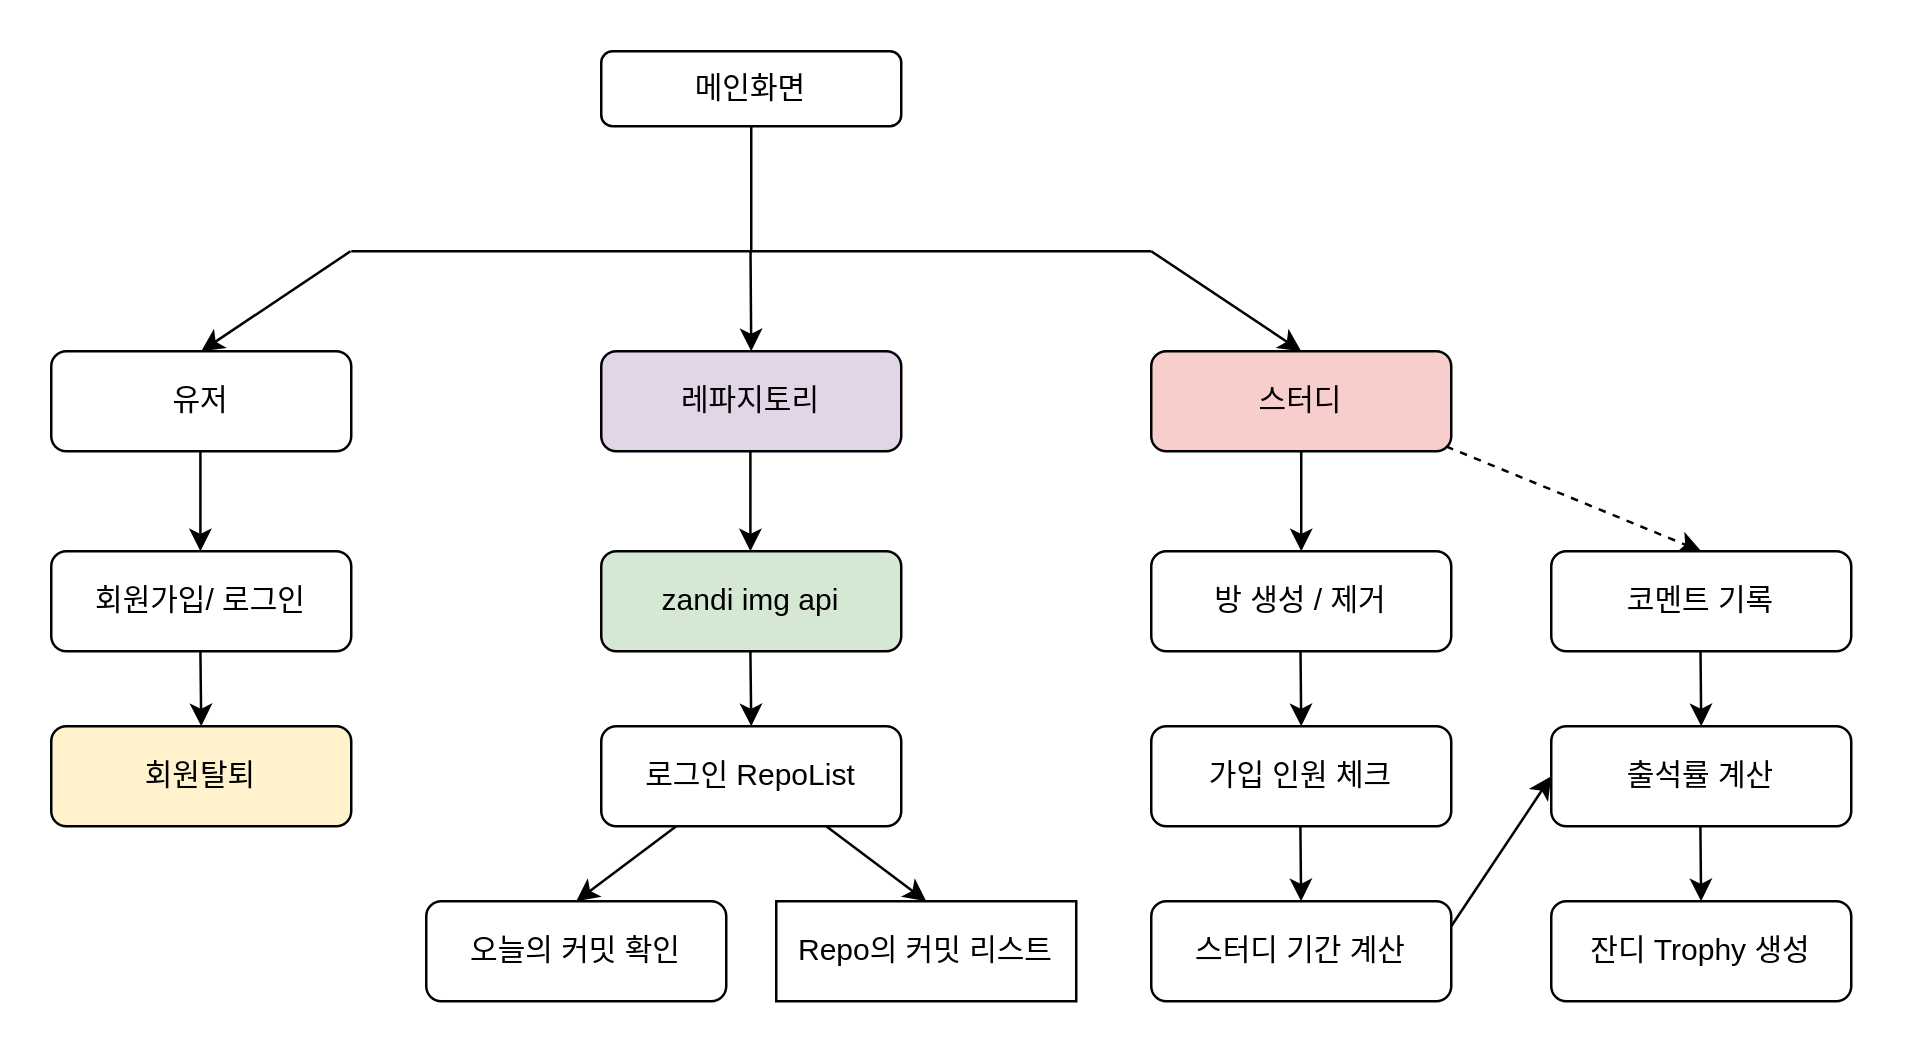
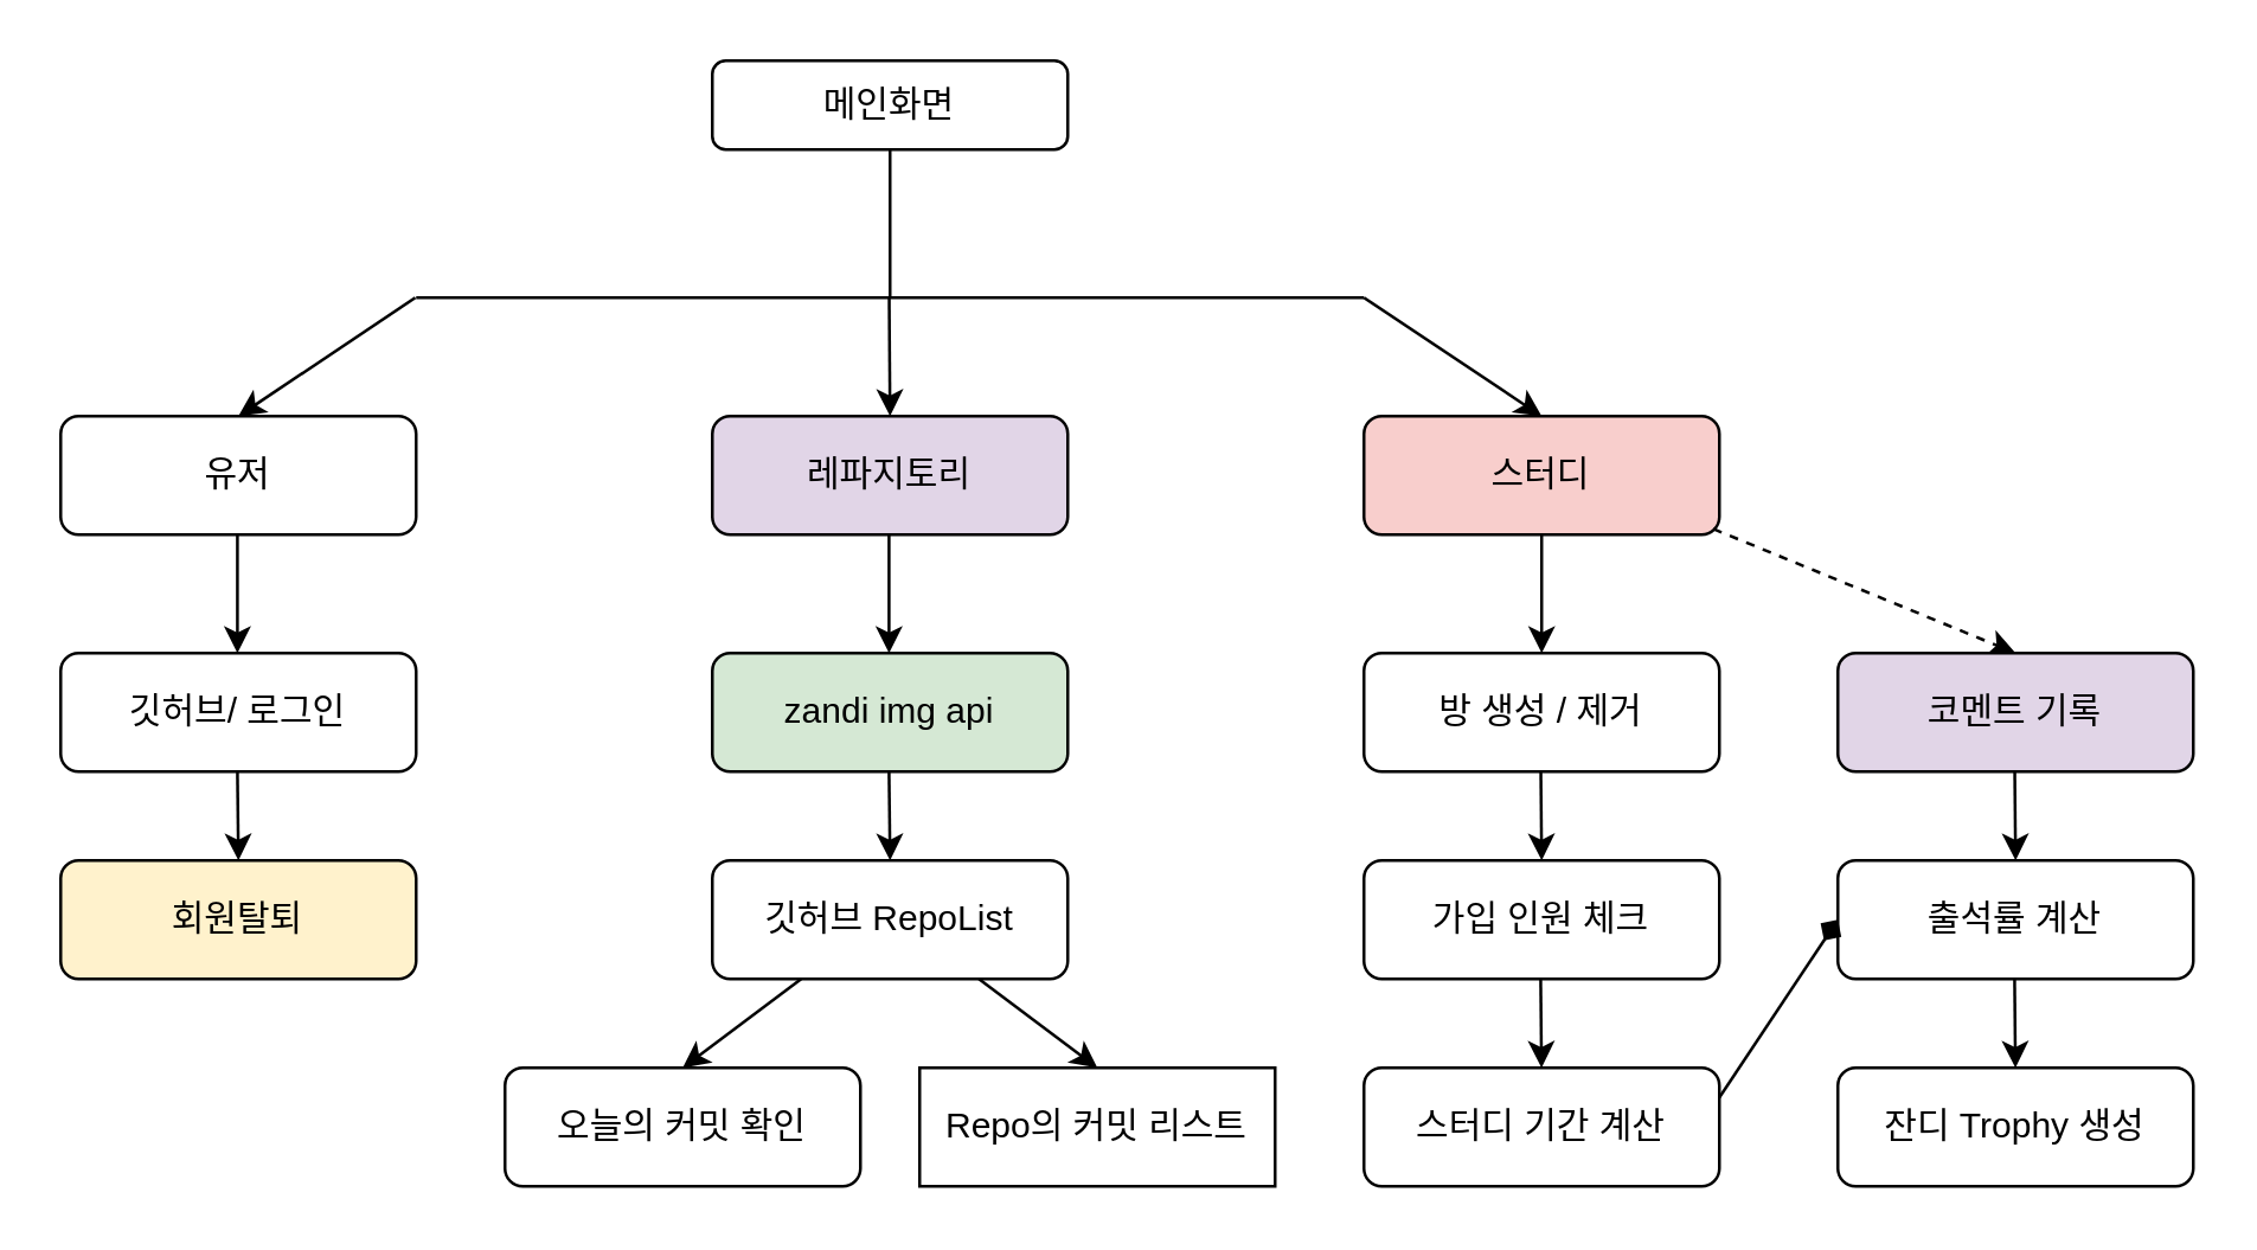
- <mxCell id="11" value="회원가입/ 로그인" style="rounded=1;whiteSpace=wrap;html=1;fontSize=12;glass=0;strokeWidth=1;shadow=0;" vertex="1" parent="1"><mxGeometry x="20" y="220" width="120" height="40" as="geometry" /></mxCell>
+ <mxCell id="11" value="깃허브/ 로그인" style="rounded=1;whiteSpace=wrap;html=1;fontSize=12;glass=0;strokeWidth=1;shadow=0;" vertex="1" parent="1"><mxGeometry x="20" y="220" width="120" height="40" as="geometry" /></mxCell>
- <mxCell id="22" value="코멘트 기록" style="rounded=1;whiteSpace=wrap;html=1;fontSize=12;glass=0;strokeWidth=1;shadow=0;" vertex="1" parent="1"><mxGeometry x="620" y="220" width="120" height="40" as="geometry" /></mxCell>
+ <mxCell id="22" value="코멘트 기록" style="rounded=1;whiteSpace=wrap;html=1;fontSize=12;glass=0;strokeWidth=1;shadow=0;fillColor=#e1d5e7;" vertex="1" parent="1"><mxGeometry x="620" y="220" width="120" height="40" as="geometry" /></mxCell>
- <mxCell id="13" value="로그인 RepoList" style="rounded=1;whiteSpace=wrap;html=1;fontSize=12;glass=0;strokeWidth=1;shadow=0;" vertex="1" parent="1"><mxGeometry x="240" y="290" width="120" height="40" as="geometry" /></mxCell>
+ <mxCell id="13" value="깃허브 RepoList" style="rounded=1;whiteSpace=wrap;html=1;fontSize=12;glass=0;strokeWidth=1;shadow=0;" vertex="1" parent="1"><mxGeometry x="240" y="290" width="120" height="40" as="geometry" /></mxCell>
- <mxCell id="34" value="" style="endArrow=classic;html=1;rounded=0;entryX=0;entryY=0.5;entryDx=0;entryDy=0;exitX=1;exitY=0.25;exitDx=0;exitDy=0;" edge="1" parent="1" source="18" target="19"><mxGeometry width="50" height="50" relative="1" as="geometry"><mxPoint x="380" y="280" as="sourcePoint" /><mxPoint x="430" y="230" as="targetPoint" /></mxGeometry></mxCell>
+ <mxCell id="34" value="" style="endArrow=diamond;html=1;rounded=0;entryX=0;entryY=0.5;entryDx=0;entryDy=0;exitX=1;exitY=0.25;exitDx=0;exitDy=0;" edge="1" parent="1" source="18" target="19"><mxGeometry width="50" height="50" relative="1" as="geometry"><mxPoint x="380" y="280" as="sourcePoint" /><mxPoint x="430" y="230" as="targetPoint" /></mxGeometry></mxCell>
